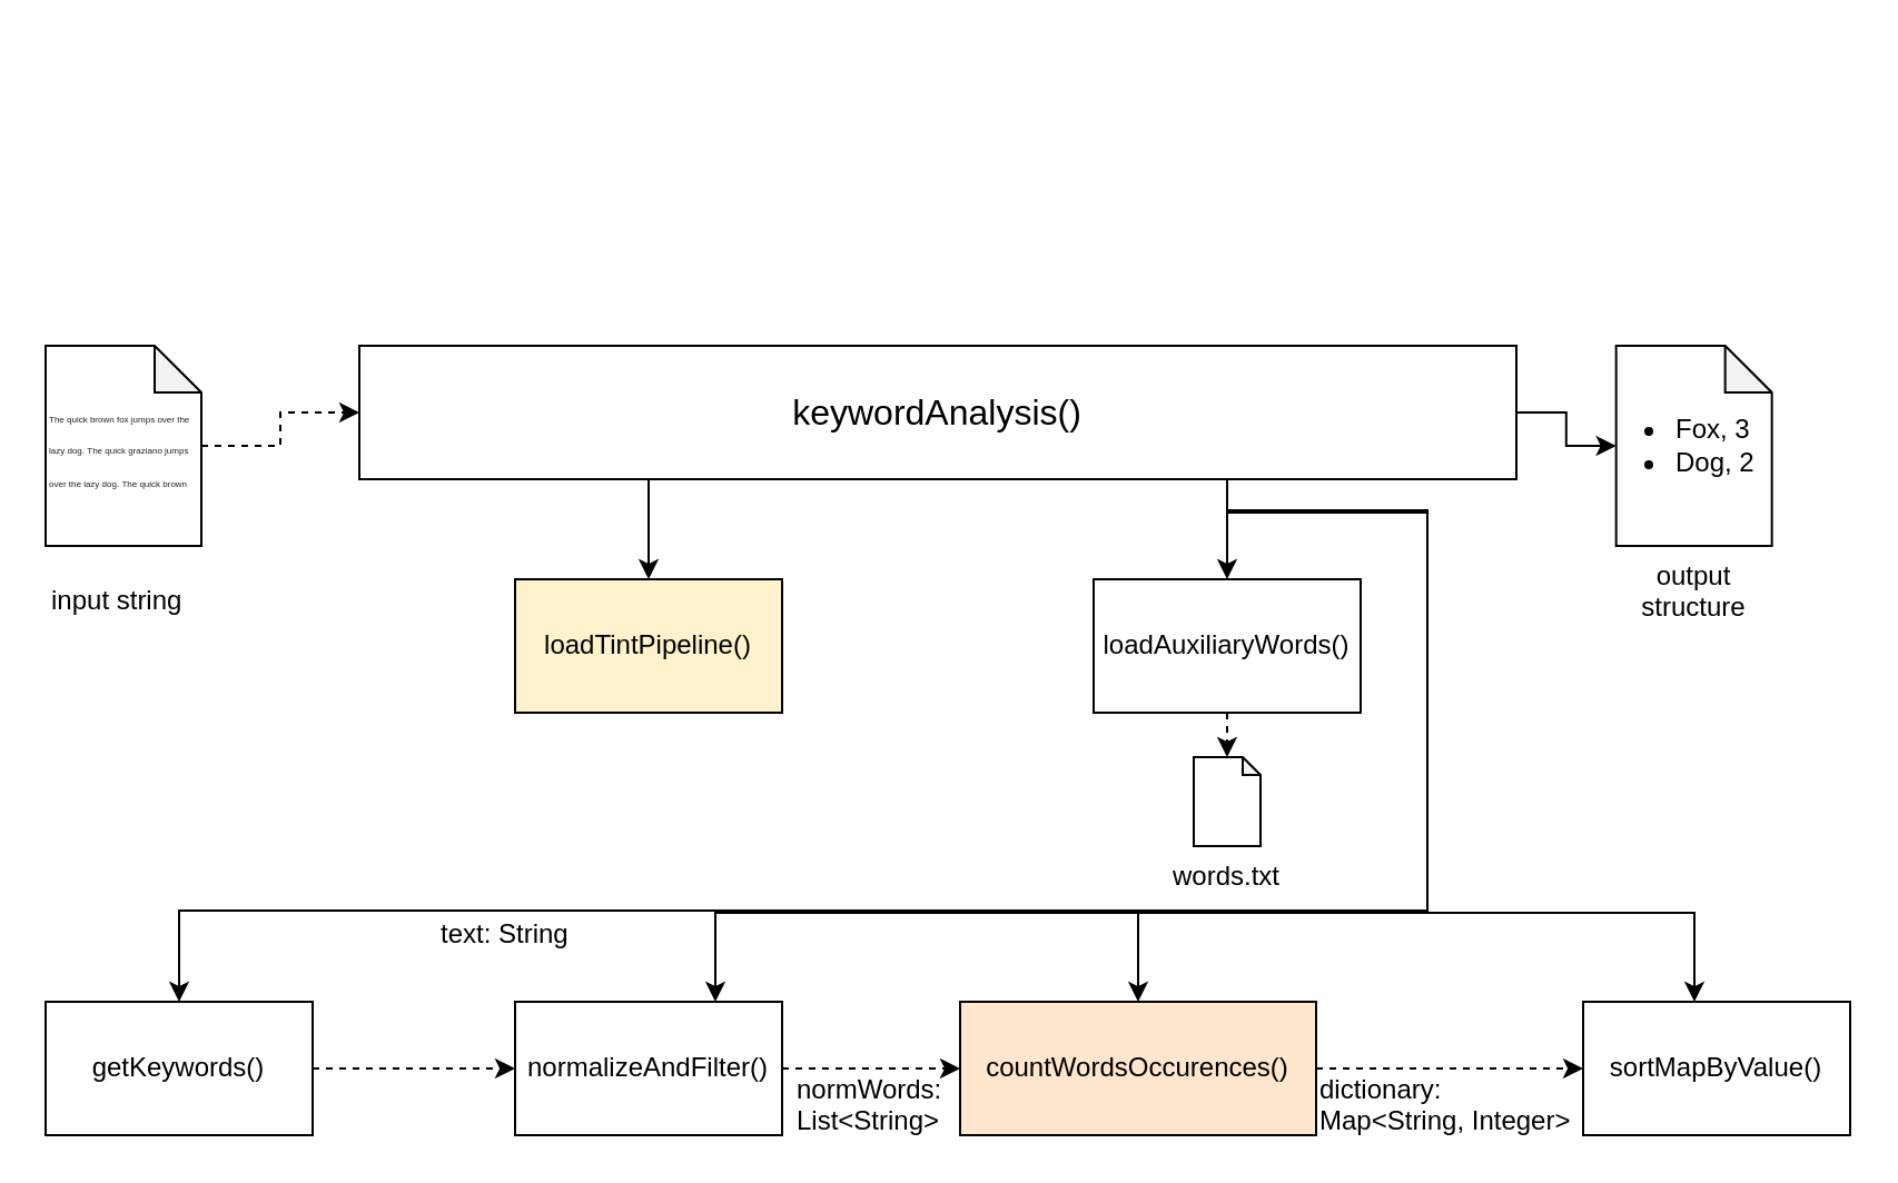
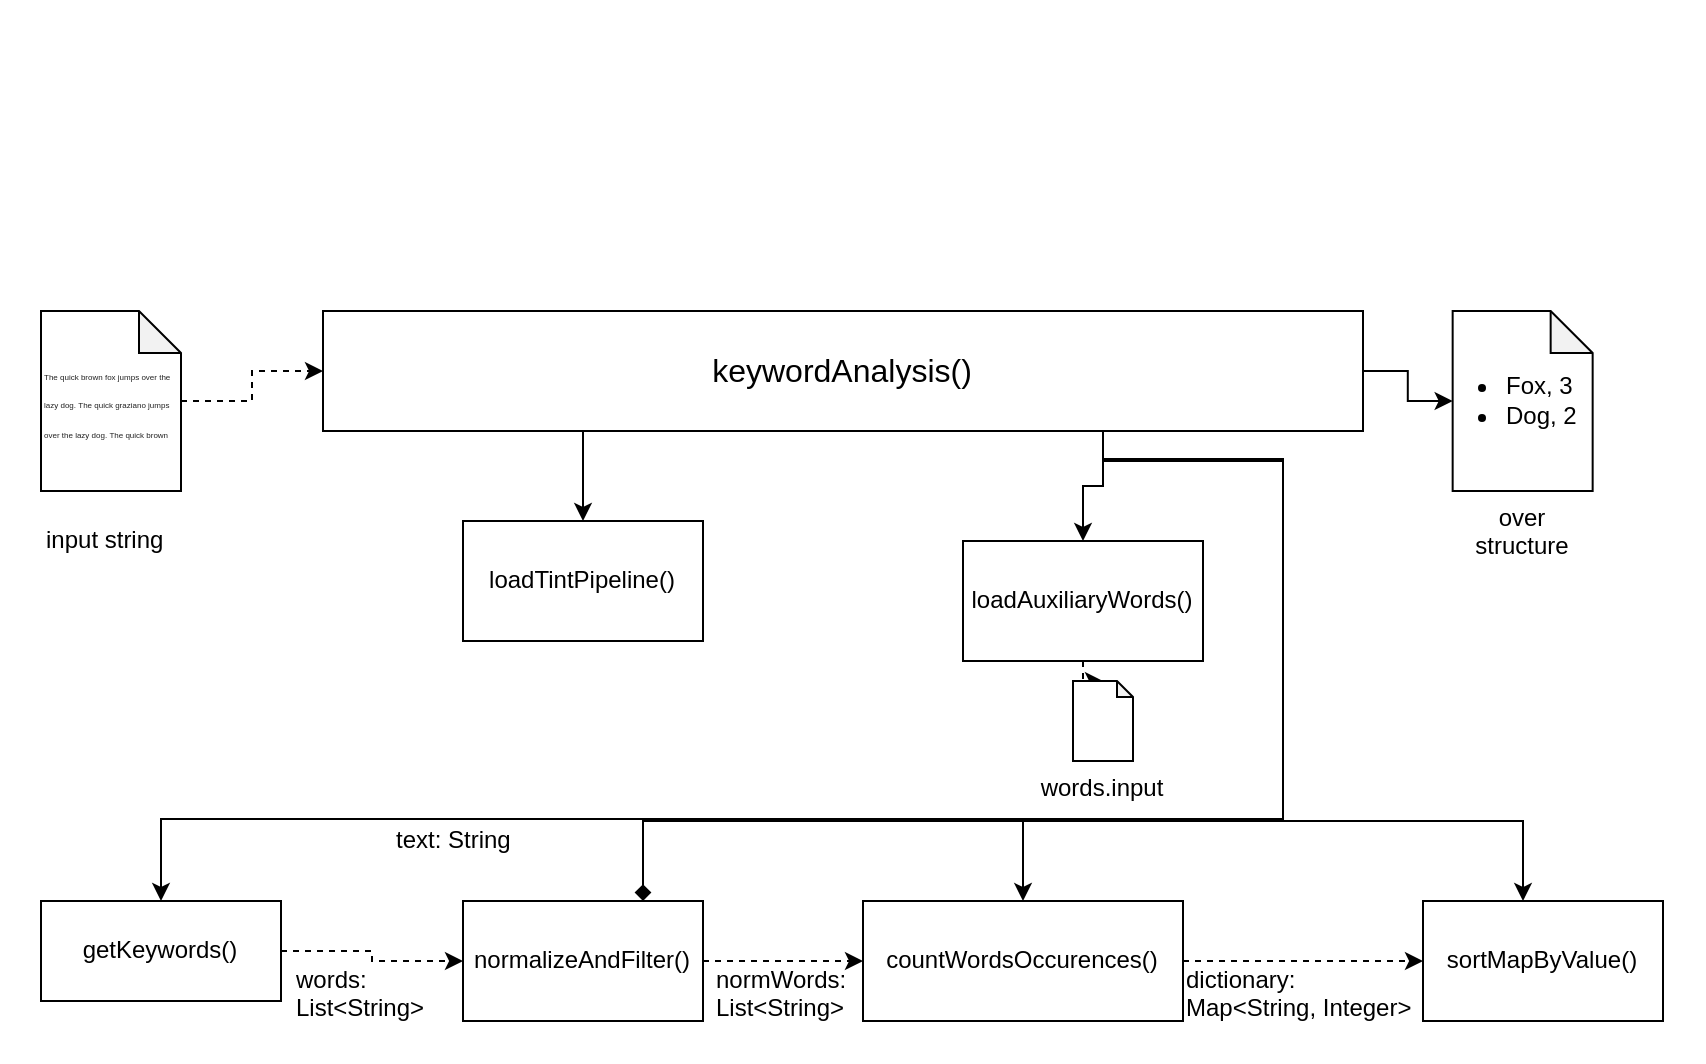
- <mxCell id="30" value="output structure" style="shape=note;whiteSpace=wrap;html=1;backgroundOutline=1;darkOpacity=0.05;fillColor=none;size=21;align=center;labelPosition=center;verticalLabelPosition=bottom;verticalAlign=top;" vertex="1" parent="1"><mxGeometry x="725.833" y="155" width="70" height="90" as="geometry" /></mxCell>
+ <mxCell id="30" value="over structure" style="shape=note;whiteSpace=wrap;html=1;backgroundOutline=1;darkOpacity=0.05;fillColor=none;size=21;align=center;labelPosition=center;verticalLabelPosition=bottom;verticalAlign=top;" vertex="1" parent="1"><mxGeometry x="725.833" y="155" width="70" height="90" as="geometry" /></mxCell>
- <mxCell id="2" value="loadTintPipeline()" style="rounded=0;whiteSpace=wrap;html=1;fillColor=#fff2cc;" parent="1" vertex="1"><mxGeometry x="231" y="260" width="120" height="60" as="geometry" /></mxCell>
+ <mxCell id="2" value="loadTintPipeline()" style="rounded=0;whiteSpace=wrap;html=1;" parent="1" vertex="1"><mxGeometry x="231" y="260" width="120" height="60" as="geometry" /></mxCell>
- <mxCell id="4" value="loadAuxiliaryWords()" style="rounded=0;whiteSpace=wrap;html=1;" parent="1" vertex="1"><mxGeometry x="491" y="260" width="120" height="60" as="geometry" /></mxCell>
+ <mxCell id="4" value="loadAuxiliaryWords()" style="rounded=0;whiteSpace=wrap;html=1;" parent="1" vertex="1"><mxGeometry x="481" y="270" width="120" height="60" as="geometry" /></mxCell>
- <mxCell id="12" value="words.txt" style="shape=note;whiteSpace=wrap;html=1;backgroundOutline=1;darkOpacity=0.05;size=8;labelPosition=center;verticalLabelPosition=bottom;align=center;verticalAlign=top;" parent="1" vertex="1"><mxGeometry x="536" y="340" width="30" height="40" as="geometry" /></mxCell>
+ <mxCell id="12" value="words.input" style="shape=note;whiteSpace=wrap;html=1;backgroundOutline=1;darkOpacity=0.05;size=8;labelPosition=center;verticalLabelPosition=bottom;align=center;verticalAlign=top;" parent="1" vertex="1"><mxGeometry x="536" y="340" width="30" height="40" as="geometry" /></mxCell>
- <mxCell id="14" style="edgeStyle=orthogonalEdgeStyle;rounded=0;orthogonalLoop=1;jettySize=auto;html=1;exitX=0.75;exitY=1;exitDx=0;exitDy=0;" parent="1" source="20" target="8" edge="1"><mxGeometry relative="1" as="geometry"><mxPoint x="721" y="390" as="targetPoint" /><mxPoint x="681" y="280" as="sourcePoint" /><Array as="points"><mxPoint x="641" y="230" /><mxPoint x="641" y="410" /><mxPoint x="321" y="410" /></Array></mxGeometry></mxCell>
+ <mxCell id="14" style="edgeStyle=orthogonalEdgeStyle;rounded=0;orthogonalLoop=1;jettySize=auto;html=1;exitX=0.75;exitY=1;exitDx=0;exitDy=0;endArrow=diamond;" parent="1" source="20" target="8" edge="1"><mxGeometry relative="1" as="geometry"><mxPoint x="721" y="390" as="targetPoint" /><mxPoint x="681" y="280" as="sourcePoint" /><Array as="points"><mxPoint x="641" y="230" /><mxPoint x="641" y="410" /><mxPoint x="321" y="410" /></Array></mxGeometry></mxCell>
- <mxCell id="6" value="getKeywords()" style="rounded=0;whiteSpace=wrap;html=1;" parent="1" vertex="1"><mxGeometry x="20" y="450" width="120" height="60" as="geometry" /></mxCell>
+ <mxCell id="6" value="getKeywords()" style="rounded=0;whiteSpace=wrap;html=1;" parent="1" vertex="1"><mxGeometry x="20" y="450" width="120" height="50" as="geometry" /></mxCell>
- <mxCell id="10" value="countWordsOccurences()" style="rounded=0;whiteSpace=wrap;html=1;fillColor=#ffe6cc;" parent="1" vertex="1"><mxGeometry x="431" y="450" width="160" height="60" as="geometry" /></mxCell>
+ <mxCell id="10" value="countWordsOccurences()" style="rounded=0;whiteSpace=wrap;html=1;" parent="1" vertex="1"><mxGeometry x="431" y="450" width="160" height="60" as="geometry" /></mxCell>
+ <mxCell id="25" value="words:&lt;br&gt;List&amp;lt;String&amp;gt;" style="text;html=1;resizable=0;points=[];autosize=1;align=left;verticalAlign=top;spacingTop=-4;" parent="1" vertex="1"><mxGeometry x="146" y="480" width="80" height="30" as="geometry" /></mxCell>
